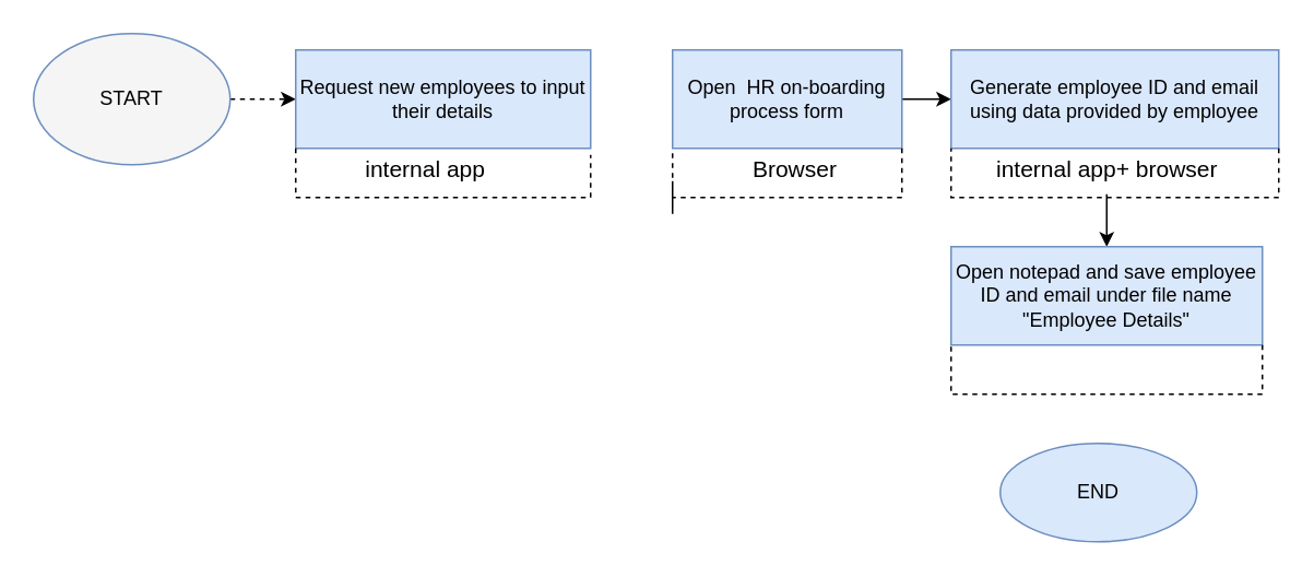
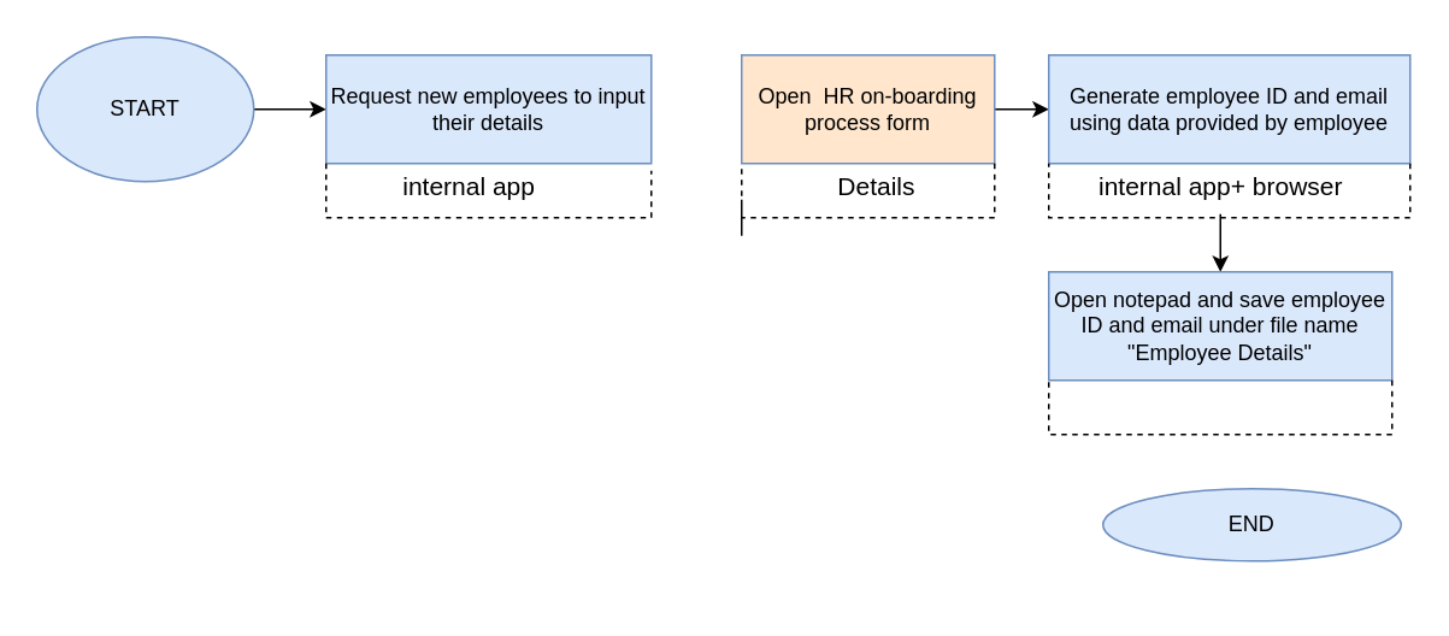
- <mxCell id="3" value="START" style="ellipse;whiteSpace=wrap;html=1;fillColor=#f5f5f5;strokeColor=#6c8ebf;" vertex="1" parent="1"><mxGeometry x="20" y="20" width="120" height="80" as="geometry" /></mxCell>
+ <mxCell id="3" value="START" style="ellipse;whiteSpace=wrap;html=1;fillColor=#dae8fc;strokeColor=#6c8ebf;" vertex="1" parent="1"><mxGeometry x="20" y="20" width="120" height="80" as="geometry" /></mxCell>
- <mxCell id="2" value="" style="edgeStyle=orthogonalEdgeStyle;rounded=0;orthogonalLoop=1;jettySize=auto;html=1;dashed=1;" edge="1" parent="1" source="3" target="4"><mxGeometry relative="1" as="geometry" /></mxCell>
+ <mxCell id="2" value="" style="edgeStyle=orthogonalEdgeStyle;rounded=0;orthogonalLoop=1;jettySize=auto;html=1;" edge="1" parent="1" source="3" target="4"><mxGeometry relative="1" as="geometry" /></mxCell>
- <mxCell id="8" value="Open&amp;nbsp; HR on-boarding process form" style="rounded=0;whiteSpace=wrap;html=1;fillColor=#dae8fc;strokeColor=#6c8ebf;" vertex="1" parent="1"><mxGeometry x="410" y="30" width="140" height="60" as="geometry" /></mxCell>
+ <mxCell id="8" value="Open&amp;nbsp; HR on-boarding process form" style="rounded=0;whiteSpace=wrap;html=1;fillColor=#ffe6cc;strokeColor=#6c8ebf;" vertex="1" parent="1"><mxGeometry x="410" y="30" width="140" height="60" as="geometry" /></mxCell>
- <mxCell id="10" value="&lt;font style=&quot;font-size: 14px;&quot;&gt;&amp;nbsp; &amp;nbsp; &amp;nbsp; &amp;nbsp; &amp;nbsp; &amp;nbsp; &amp;nbsp; &amp;nbsp; &amp;nbsp; &amp;nbsp; &amp;nbsp; &amp;nbsp; &amp;nbsp; &amp;nbsp; Browser&lt;/font&gt;" style="text;html=1;align=center;verticalAlign=middle;resizable=0;points=[];autosize=1;strokeColor=none;fillColor=none;" vertex="1" parent="1"><mxGeometry x="340" y="88" width="180" height="30" as="geometry" /></mxCell>
+ <mxCell id="10" value="&lt;font style=&quot;font-size: 14px;&quot;&gt;&amp;nbsp; &amp;nbsp; &amp;nbsp; &amp;nbsp; &amp;nbsp; &amp;nbsp; &amp;nbsp; &amp;nbsp; &amp;nbsp; &amp;nbsp; &amp;nbsp; &amp;nbsp; &amp;nbsp; &amp;nbsp; Details&lt;/font&gt;" style="text;html=1;align=center;verticalAlign=middle;resizable=0;points=[];autosize=1;strokeColor=none;fillColor=none;" vertex="1" parent="1"><mxGeometry x="340" y="88" width="180" height="30" as="geometry" /></mxCell>
- <mxCell id="17" value="END" style="ellipse;whiteSpace=wrap;html=1;fillColor=#dae8fc;strokeColor=#6c8ebf;" vertex="1" parent="1"><mxGeometry x="610" y="270" width="120" height="60" as="geometry" /></mxCell>
+ <mxCell id="17" value="END" style="ellipse;whiteSpace=wrap;html=1;fillColor=#dae8fc;strokeColor=#6c8ebf;" vertex="1" parent="1"><mxGeometry x="610" y="270" width="165" height="40" as="geometry" /></mxCell>
